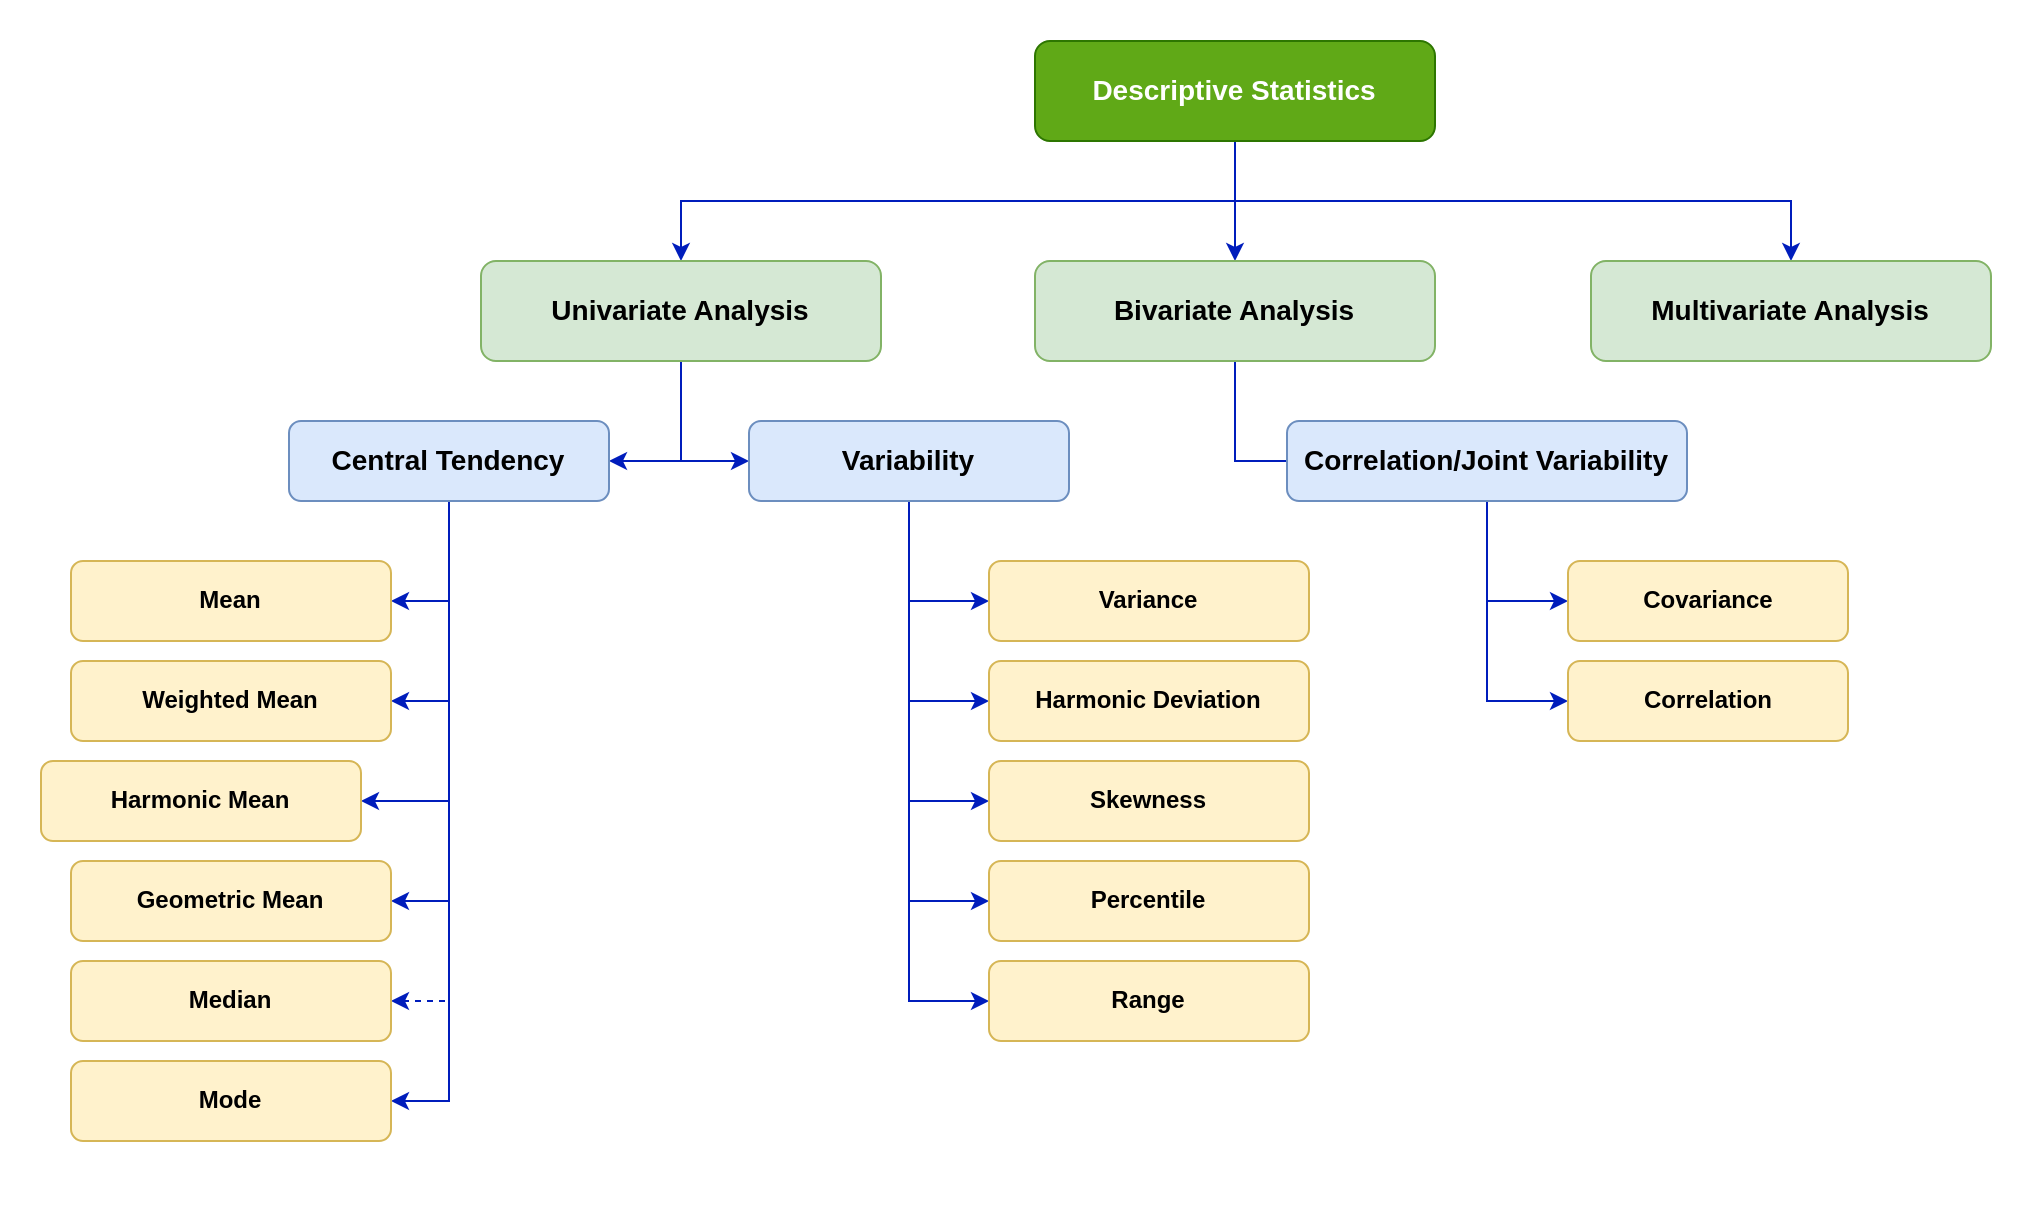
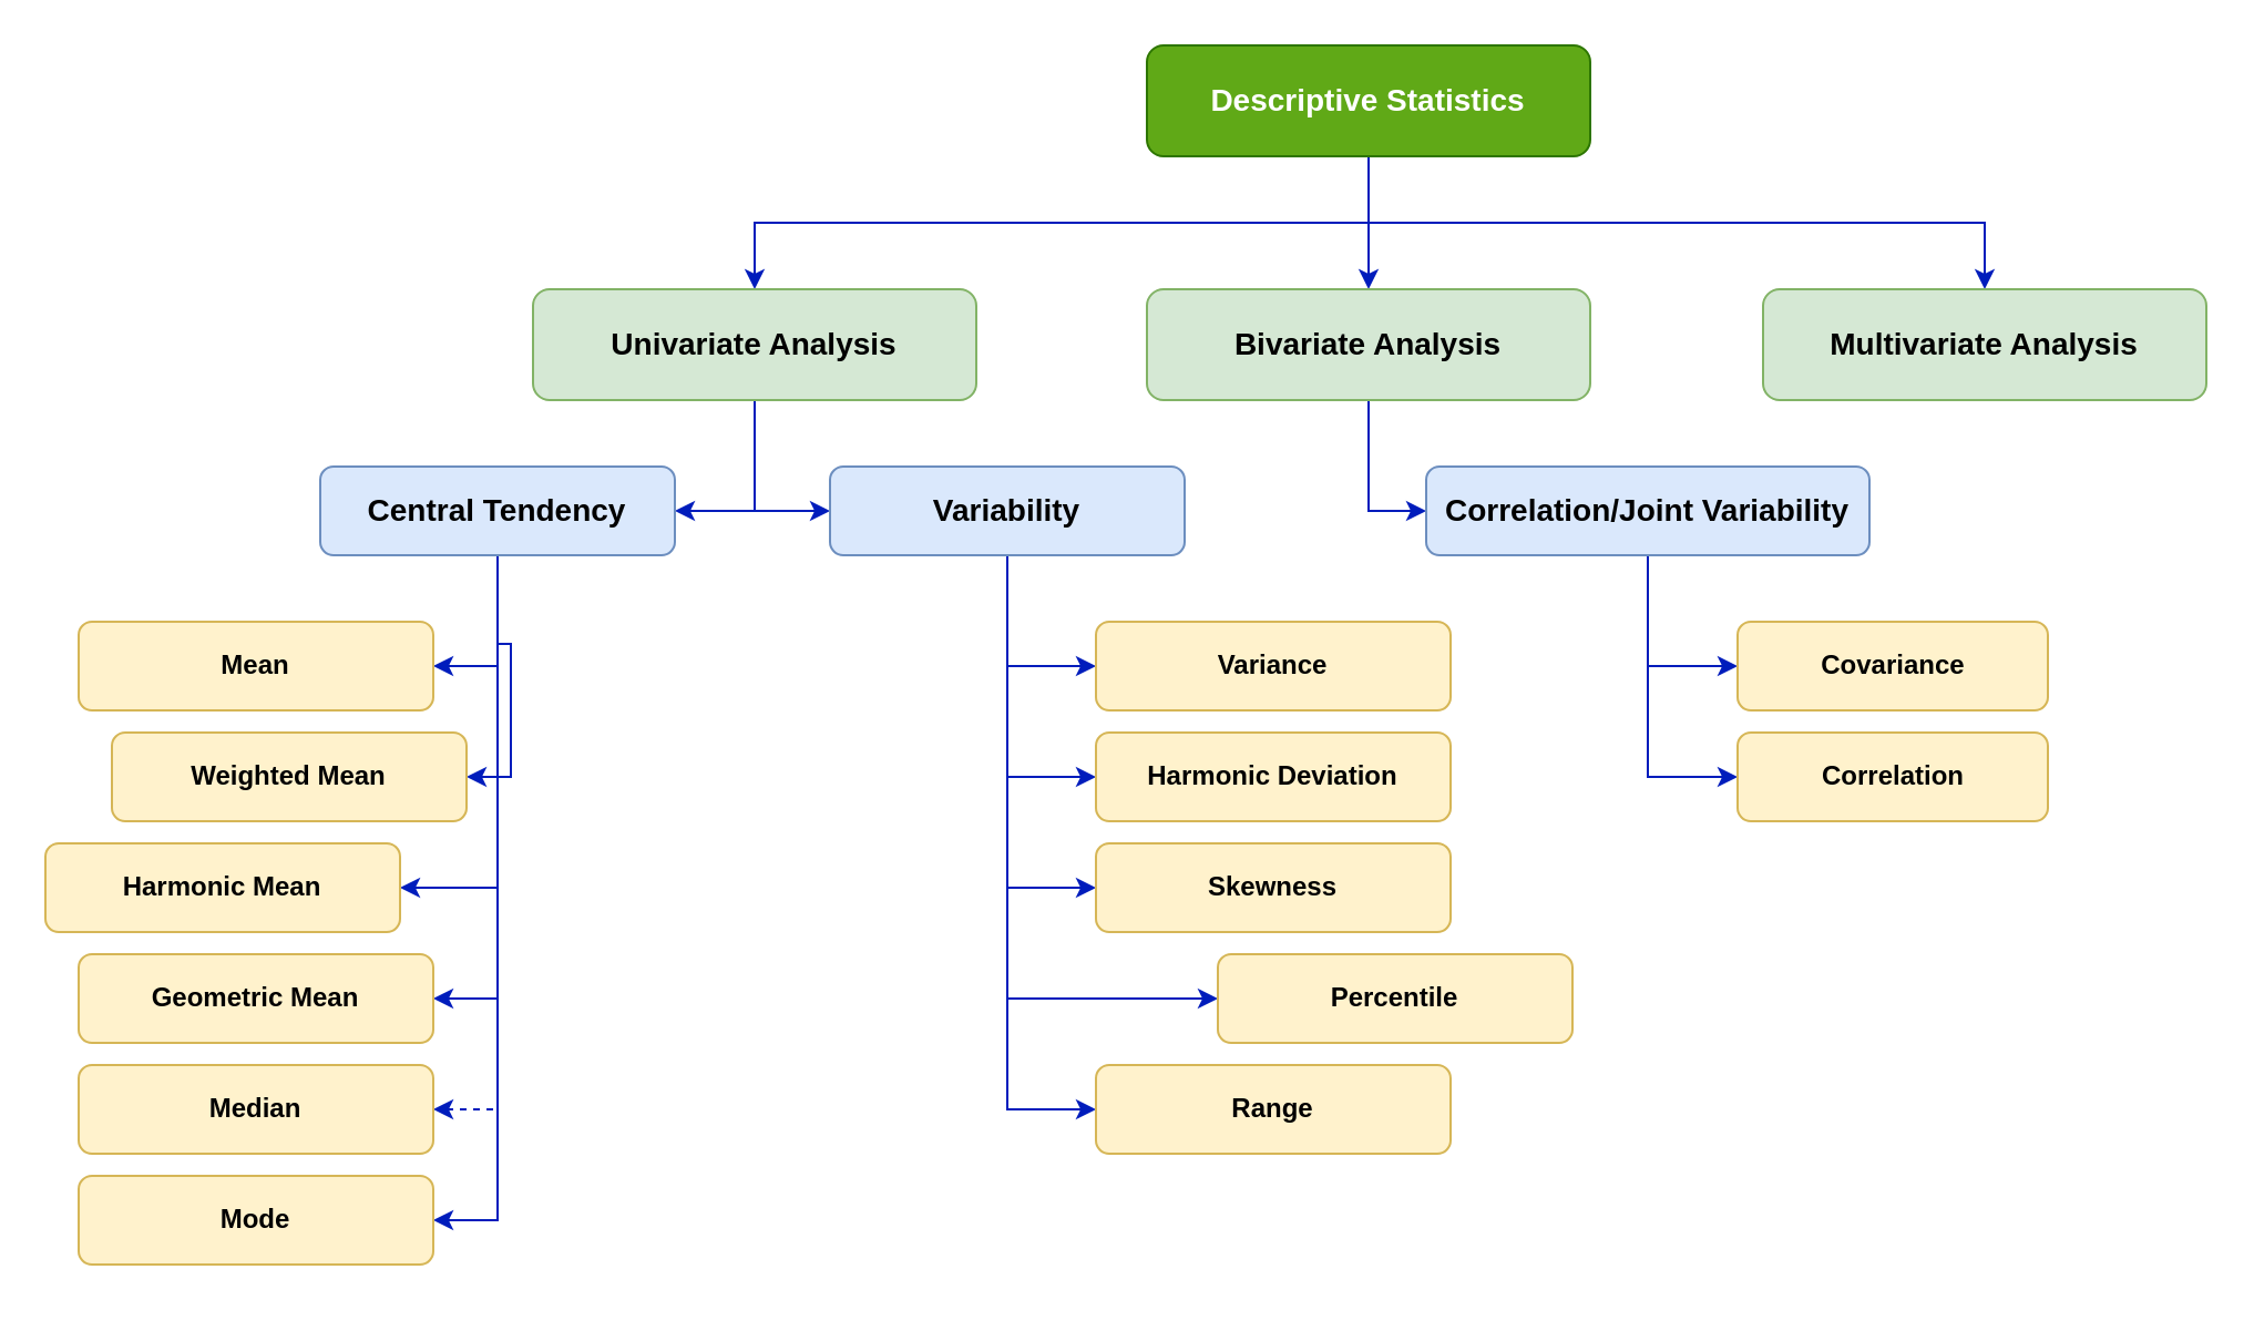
- <mxCell id="9" style="edgeStyle=orthogonalEdgeStyle;rounded=0;orthogonalLoop=1;jettySize=auto;html=1;exitX=0.5;exitY=1;exitDx=0;exitDy=0;entryX=0;entryY=0.5;entryDx=0;entryDy=0;fontSize=12;fillColor=#0050ef;strokeColor=#001DBC;endArrow=none;" parent="1" source="10" target="34" edge="1"><mxGeometry relative="1" as="geometry" /></mxCell>
+ <mxCell id="9" style="edgeStyle=orthogonalEdgeStyle;rounded=0;orthogonalLoop=1;jettySize=auto;html=1;exitX=0.5;exitY=1;exitDx=0;exitDy=0;entryX=0;entryY=0.5;entryDx=0;entryDy=0;fontSize=12;fillColor=#0050ef;strokeColor=#001DBC;" parent="1" source="10" target="34" edge="1"><mxGeometry relative="1" as="geometry" /></mxCell>
- <mxCell id="39" value="Weighted Mean" style="rounded=1;whiteSpace=wrap;html=1;fontSize=12;glass=0;strokeWidth=1;shadow=0;fillColor=#fff2cc;strokeColor=#d6b656;fontStyle=1;" parent="1" vertex="1"><mxGeometry x="35" y="330" width="160" height="40" as="geometry" /></mxCell>
+ <mxCell id="39" value="Weighted Mean" style="rounded=1;whiteSpace=wrap;html=1;fontSize=12;glass=0;strokeWidth=1;shadow=0;fillColor=#fff2cc;strokeColor=#d6b656;fontStyle=1;" parent="1" vertex="1"><mxGeometry x="50" y="330" width="160" height="40" as="geometry" /></mxCell>
- <mxCell id="49" value="Percentile" style="rounded=1;whiteSpace=wrap;html=1;fontSize=12;glass=0;strokeWidth=1;shadow=0;fillColor=#fff2cc;strokeColor=#d6b656;fontStyle=1;" vertex="1" parent="1"><mxGeometry x="494" y="430" width="160" height="40" as="geometry" /></mxCell>
+ <mxCell id="49" value="Percentile" style="rounded=1;whiteSpace=wrap;html=1;fontSize=12;glass=0;strokeWidth=1;shadow=0;fillColor=#fff2cc;strokeColor=#d6b656;fontStyle=1;" vertex="1" parent="1"><mxGeometry x="549" y="430" width="160" height="40" as="geometry" /></mxCell>
